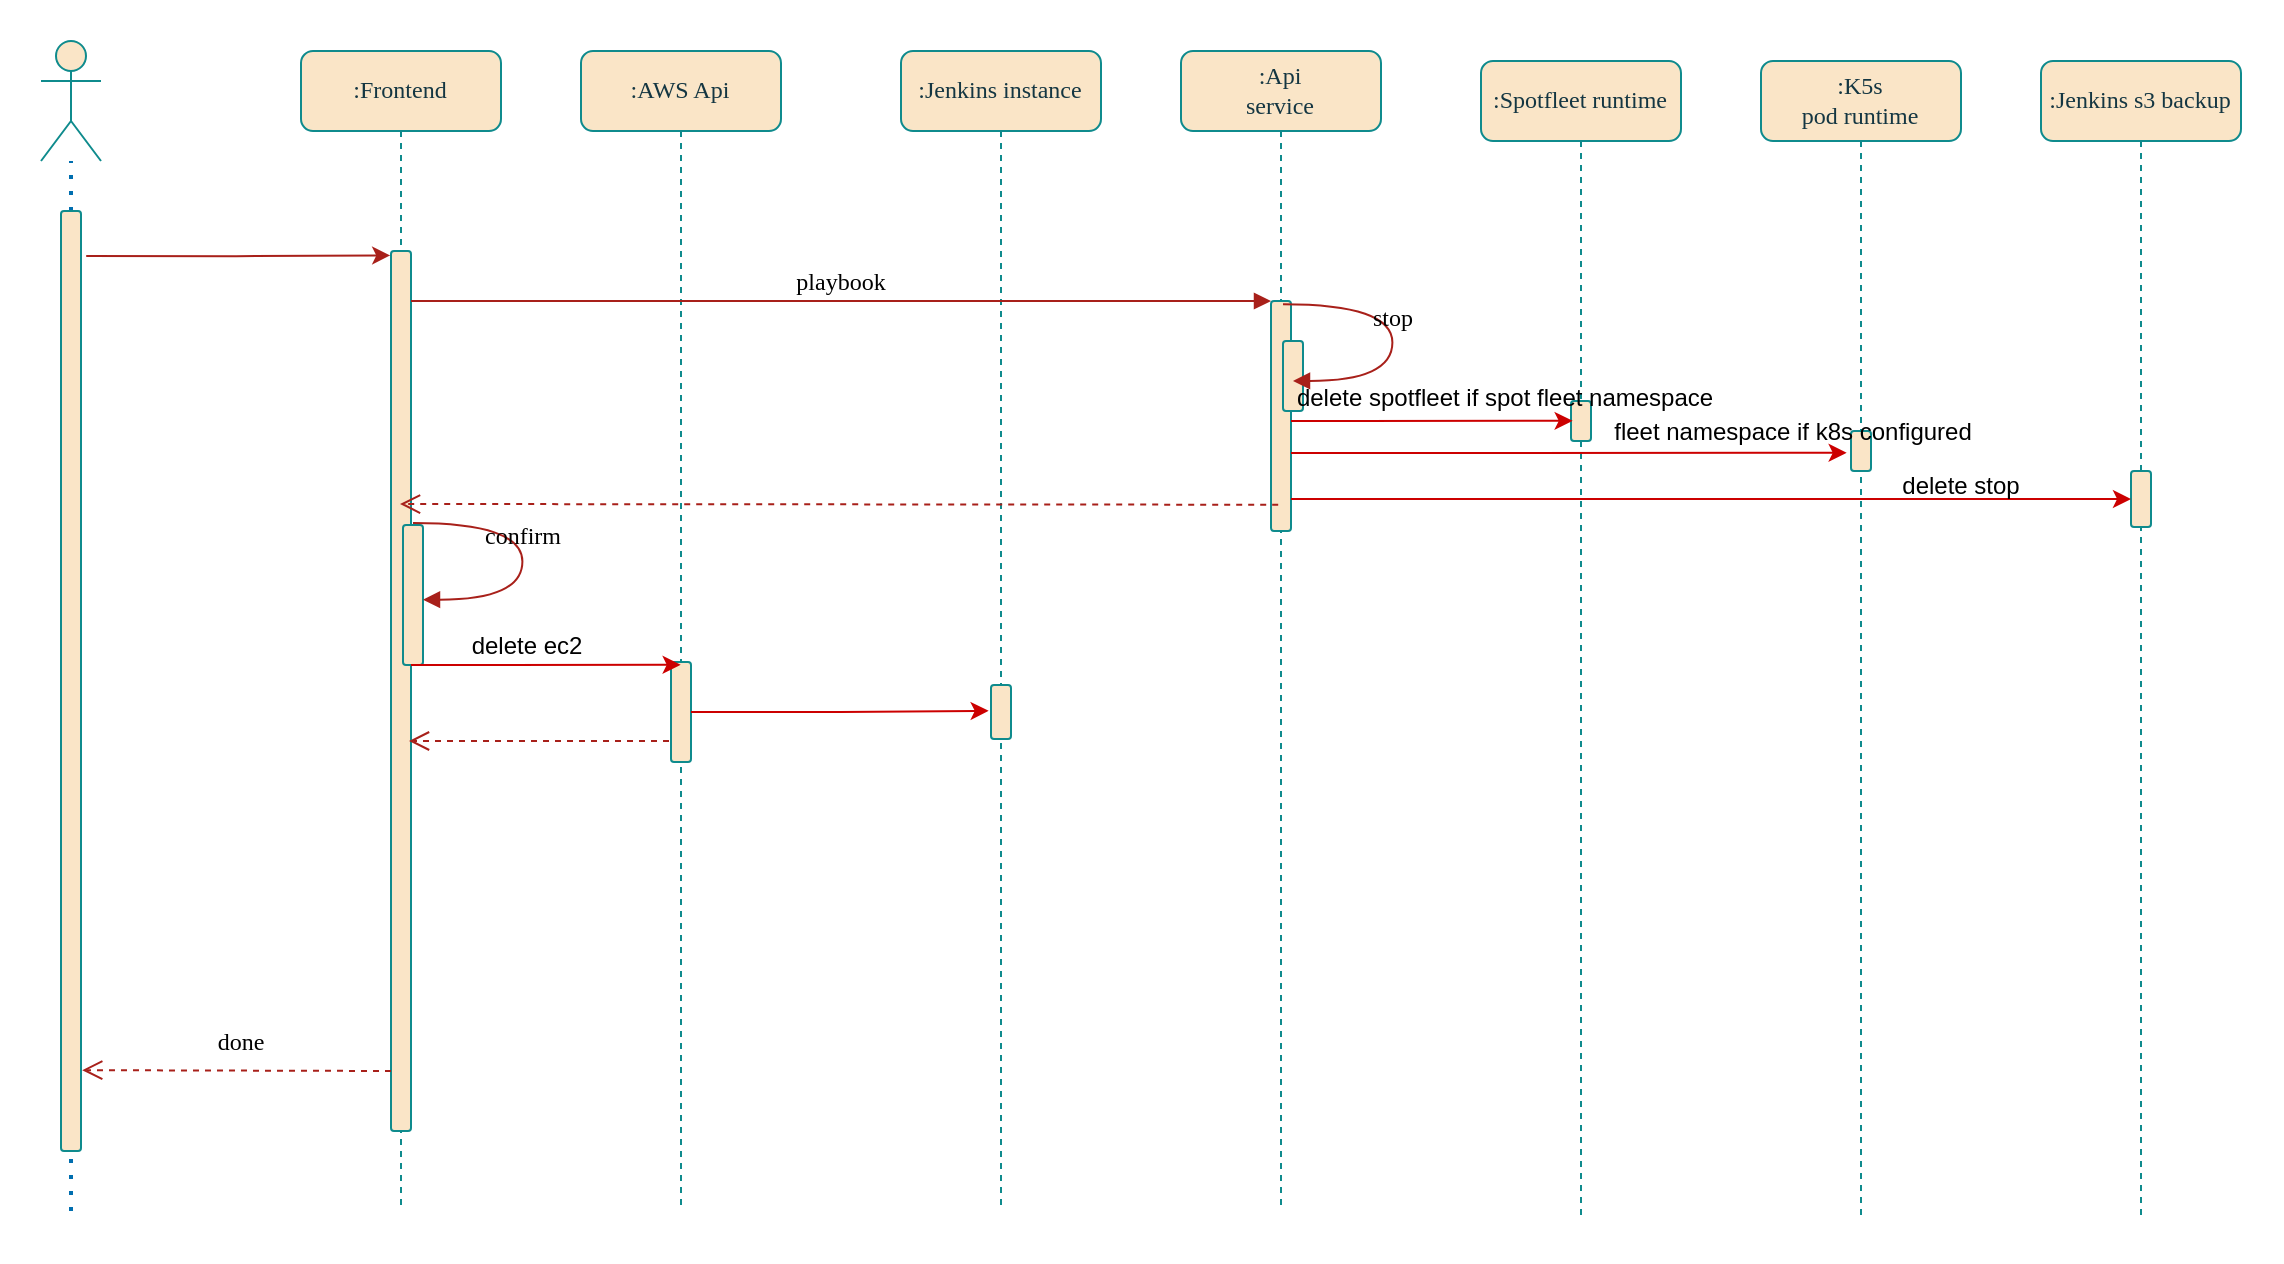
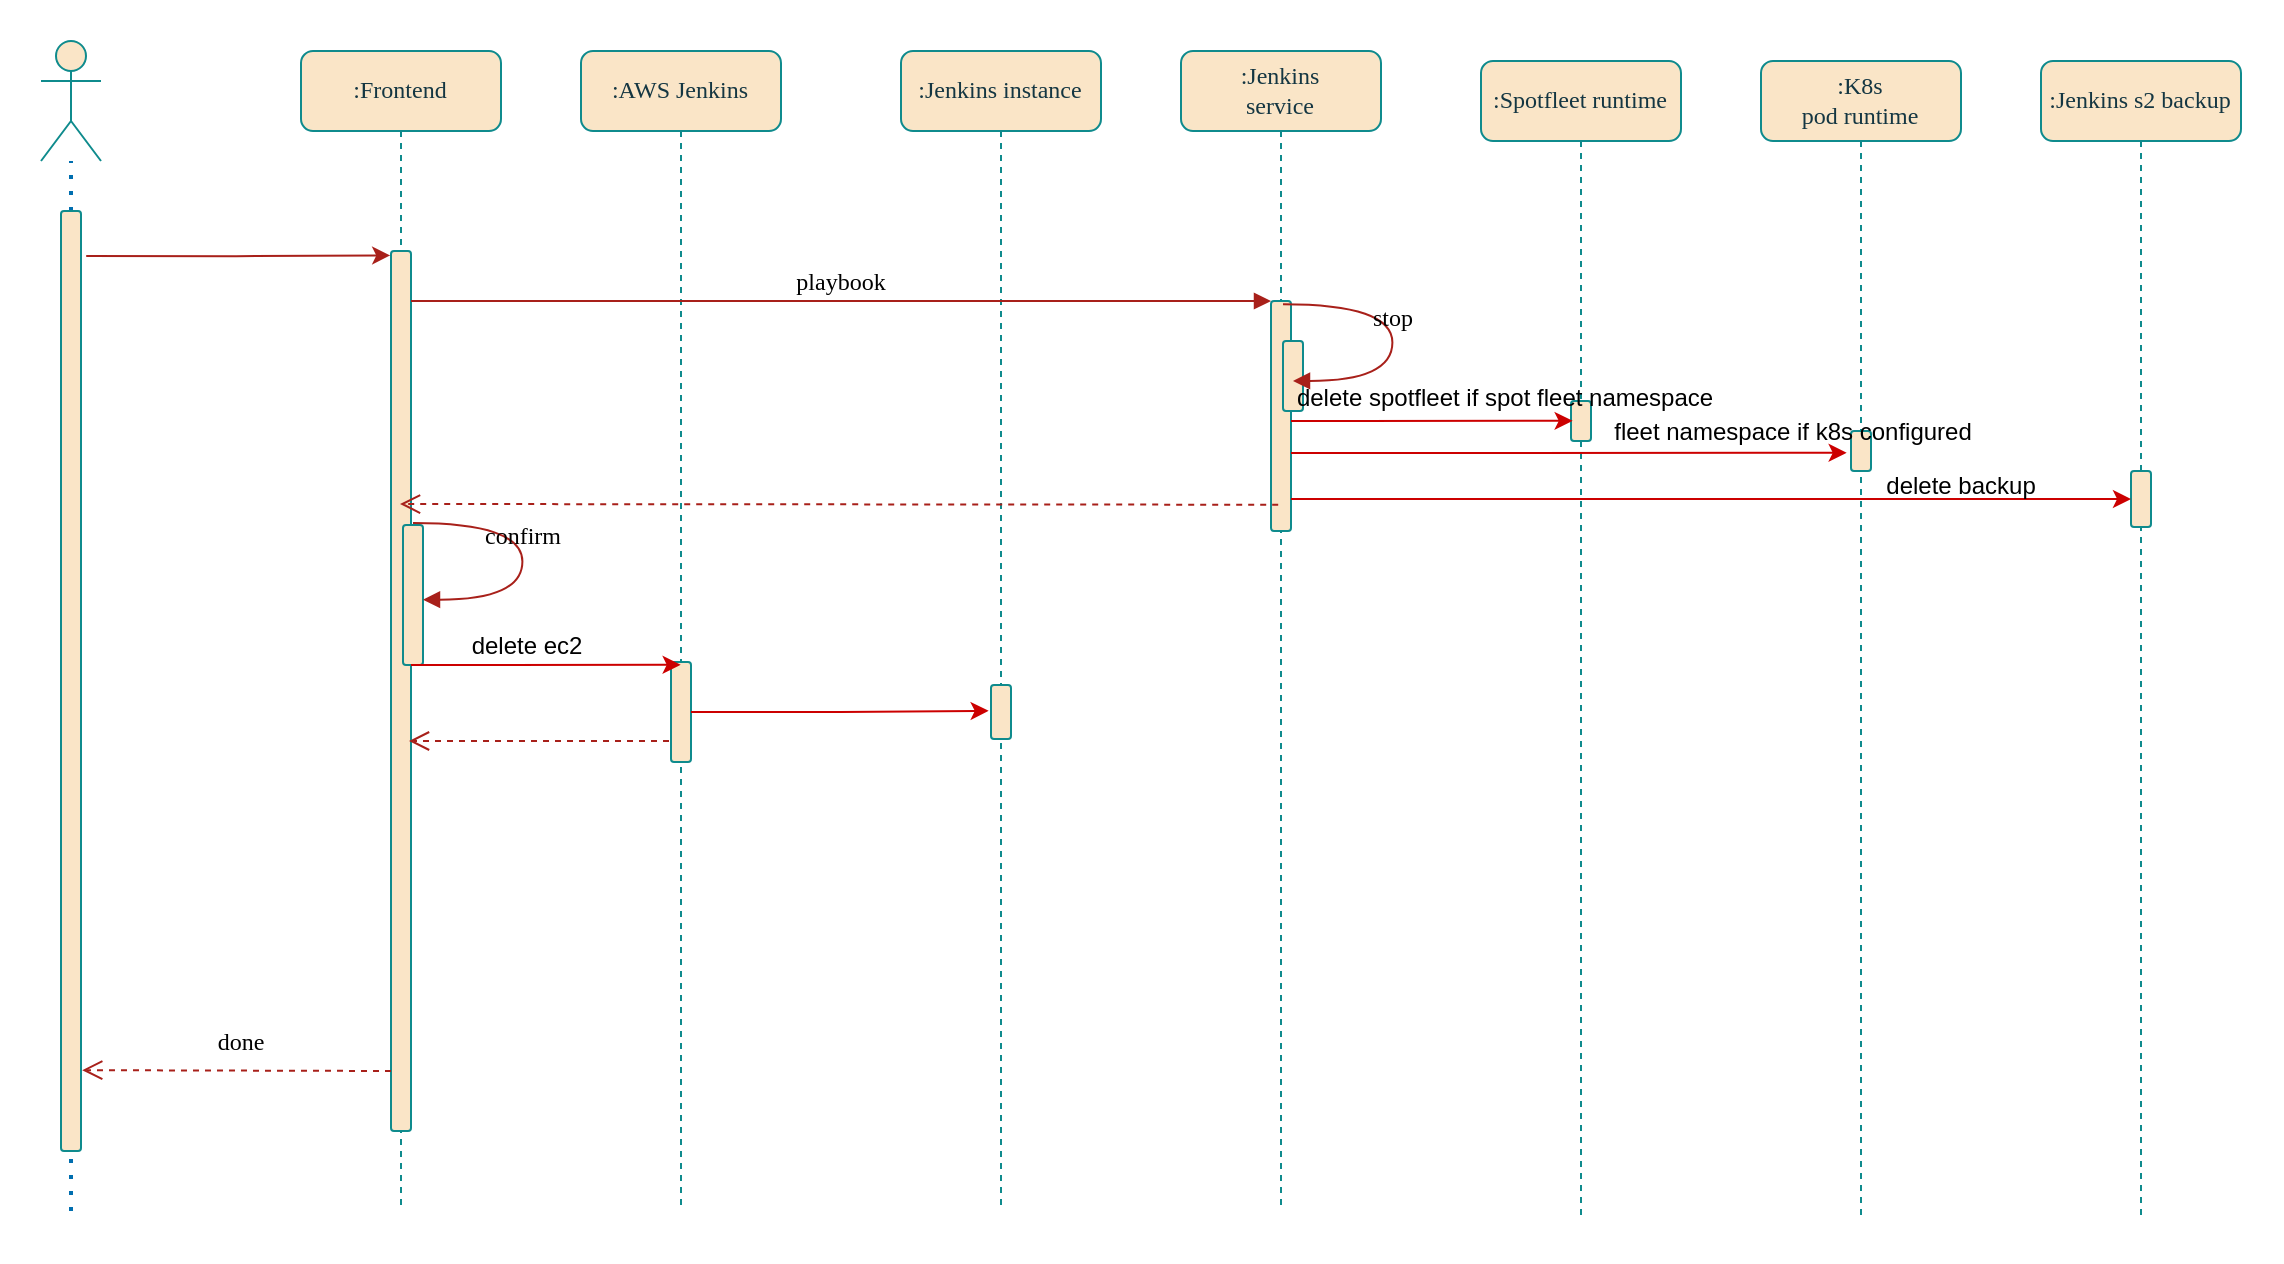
- <mxCell id="2" value=":AWS Api" style="shape=umlLifeline;perimeter=lifelinePerimeter;whiteSpace=wrap;html=1;container=1;collapsible=0;recursiveResize=0;outlineConnect=0;rounded=1;shadow=0;comic=0;labelBackgroundColor=none;strokeWidth=1;fontFamily=Verdana;fontSize=12;align=center;fillColor=#FAE5C7;strokeColor=#0F8B8D;fontColor=#143642;" parent="1" vertex="1"><mxGeometry x="290" y="25" width="100" height="580" as="geometry" /></mxCell>
+ <mxCell id="2" value=":AWS Jenkins" style="shape=umlLifeline;perimeter=lifelinePerimeter;whiteSpace=wrap;html=1;container=1;collapsible=0;recursiveResize=0;outlineConnect=0;rounded=1;shadow=0;comic=0;labelBackgroundColor=none;strokeWidth=1;fontFamily=Verdana;fontSize=12;align=center;fillColor=#FAE5C7;strokeColor=#0F8B8D;fontColor=#143642;" parent="1" vertex="1"><mxGeometry x="290" y="25" width="100" height="580" as="geometry" /></mxCell>
- <mxCell id="6" value=":Api &lt;br&gt;service" style="shape=umlLifeline;perimeter=lifelinePerimeter;whiteSpace=wrap;html=1;container=1;collapsible=0;recursiveResize=0;outlineConnect=0;rounded=1;shadow=0;comic=0;labelBackgroundColor=none;strokeWidth=1;fontFamily=Verdana;fontSize=12;align=center;fillColor=#FAE5C7;strokeColor=#0F8B8D;fontColor=#143642;" parent="1" vertex="1"><mxGeometry x="590" y="25" width="100" height="580" as="geometry" /></mxCell>
+ <mxCell id="6" value=":Jenkins &lt;br&gt;service" style="shape=umlLifeline;perimeter=lifelinePerimeter;whiteSpace=wrap;html=1;container=1;collapsible=0;recursiveResize=0;outlineConnect=0;rounded=1;shadow=0;comic=0;labelBackgroundColor=none;strokeWidth=1;fontFamily=Verdana;fontSize=12;align=center;fillColor=#FAE5C7;strokeColor=#0F8B8D;fontColor=#143642;" parent="1" vertex="1"><mxGeometry x="590" y="25" width="100" height="580" as="geometry" /></mxCell>
- <mxCell id="12" value=":K5s &lt;br&gt;pod runtime" style="shape=umlLifeline;perimeter=lifelinePerimeter;whiteSpace=wrap;html=1;container=1;collapsible=0;recursiveResize=0;outlineConnect=0;rounded=1;shadow=0;comic=0;labelBackgroundColor=none;strokeWidth=1;fontFamily=Verdana;fontSize=12;align=center;fillColor=#FAE5C7;strokeColor=#0F8B8D;fontColor=#143642;" parent="1" vertex="1"><mxGeometry x="880" y="30" width="100" height="580" as="geometry" /></mxCell>
+ <mxCell id="12" value=":K8s &lt;br&gt;pod runtime" style="shape=umlLifeline;perimeter=lifelinePerimeter;whiteSpace=wrap;html=1;container=1;collapsible=0;recursiveResize=0;outlineConnect=0;rounded=1;shadow=0;comic=0;labelBackgroundColor=none;strokeWidth=1;fontFamily=Verdana;fontSize=12;align=center;fillColor=#FAE5C7;strokeColor=#0F8B8D;fontColor=#143642;" parent="1" vertex="1"><mxGeometry x="880" y="30" width="100" height="580" as="geometry" /></mxCell>
- <mxCell id="35" value=":Jenkins s3 backup" style="shape=umlLifeline;perimeter=lifelinePerimeter;whiteSpace=wrap;html=1;container=1;collapsible=0;recursiveResize=0;outlineConnect=0;rounded=1;shadow=0;comic=0;labelBackgroundColor=none;strokeWidth=1;fontFamily=Verdana;fontSize=12;align=center;fillColor=#FAE5C7;strokeColor=#0F8B8D;fontColor=#143642;" parent="1" vertex="1"><mxGeometry x="1020" y="30" width="100" height="580" as="geometry" /></mxCell>
+ <mxCell id="35" value=":Jenkins s2 backup" style="shape=umlLifeline;perimeter=lifelinePerimeter;whiteSpace=wrap;html=1;container=1;collapsible=0;recursiveResize=0;outlineConnect=0;rounded=1;shadow=0;comic=0;labelBackgroundColor=none;strokeWidth=1;fontFamily=Verdana;fontSize=12;align=center;fillColor=#FAE5C7;strokeColor=#0F8B8D;fontColor=#143642;" parent="1" vertex="1"><mxGeometry x="1020" y="30" width="100" height="580" as="geometry" /></mxCell>
- <mxCell id="38" value="delete stop" style="text;html=1;align=center;verticalAlign=middle;resizable=0;points=[];autosize=1;strokeColor=none;fillColor=none;" parent="1" vertex="1"><mxGeometry x="930" y="228" width="100" height="30" as="geometry" /></mxCell>
+ <mxCell id="38" value="delete backup" style="text;html=1;align=center;verticalAlign=middle;resizable=0;points=[];autosize=1;strokeColor=none;fillColor=none;" parent="1" vertex="1"><mxGeometry x="930" y="228" width="100" height="30" as="geometry" /></mxCell>
